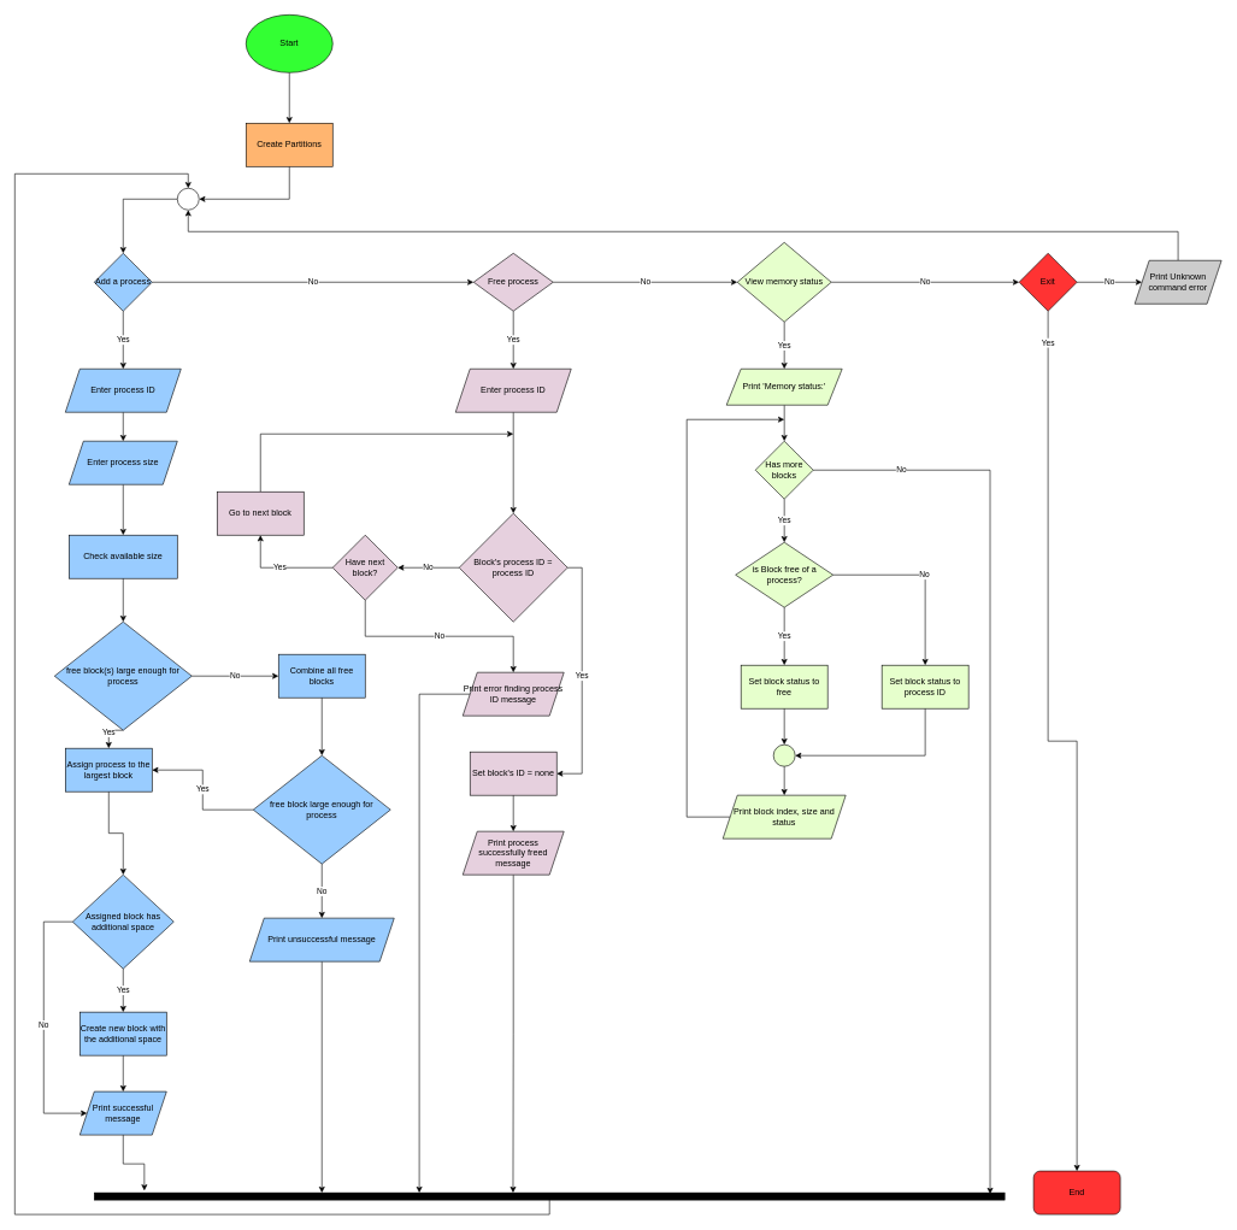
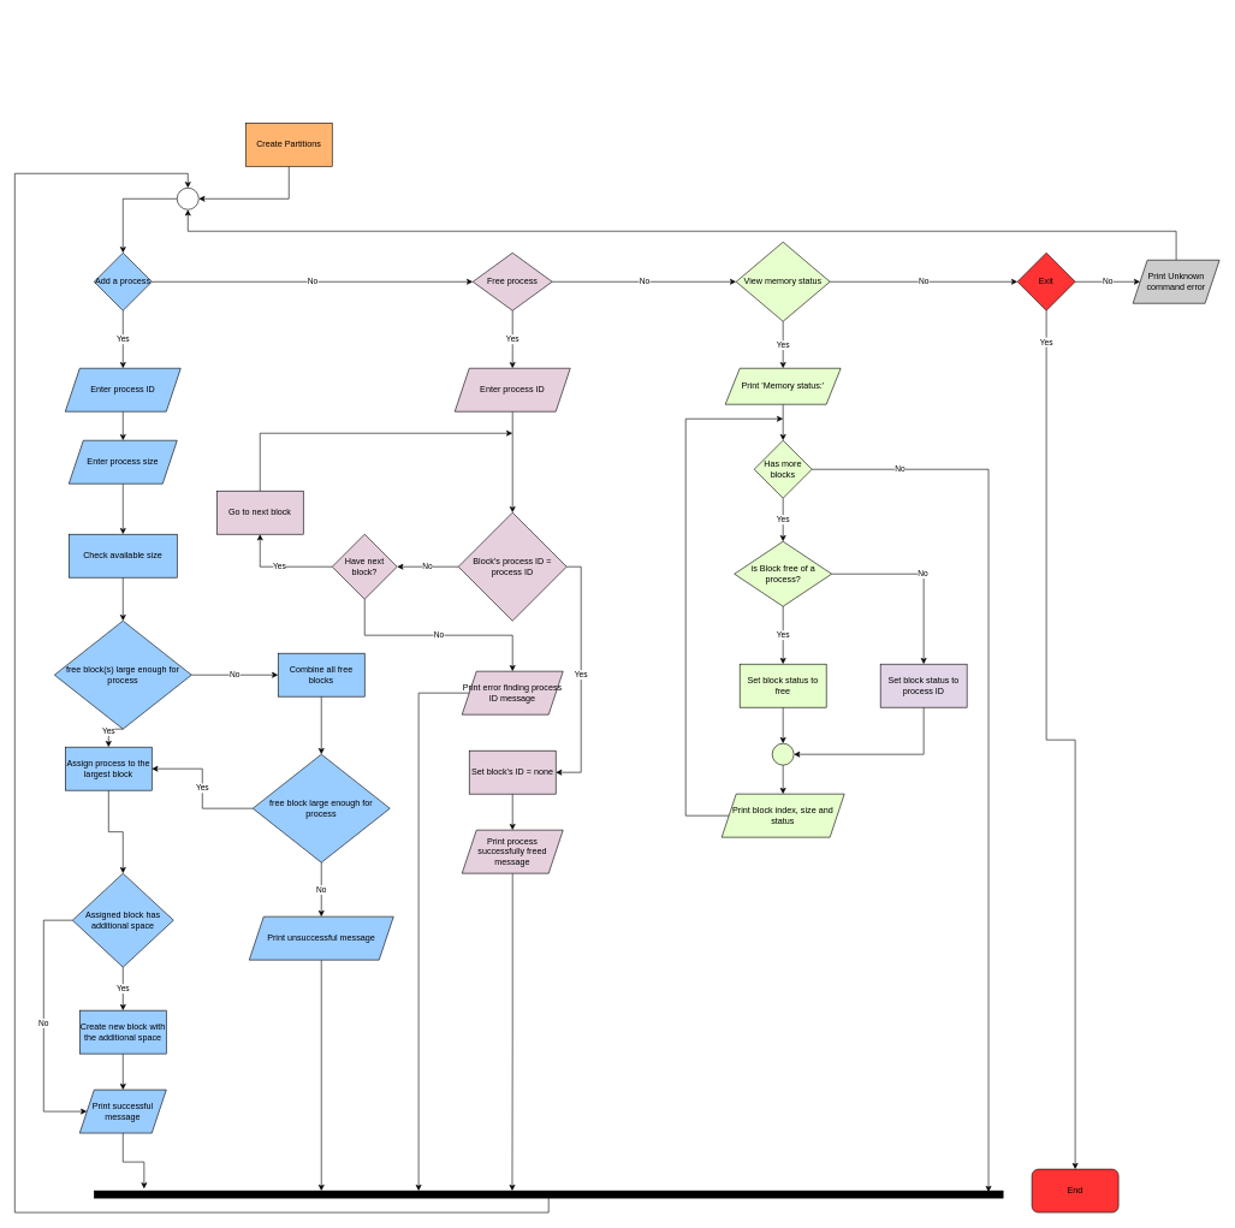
- <mxCell id="17" value="Start" style="ellipse;whiteSpace=wrap;html=1;fillColor=#33FF33;" vertex="1" parent="1"><mxGeometry x="340" y="20" width="120" height="80" as="geometry" /></mxCell>
- <mxCell id="16" style="edgeStyle=orthogonalEdgeStyle;rounded=0;orthogonalLoop=1;jettySize=auto;html=1;exitX=0.5;exitY=1;exitDx=0;exitDy=0;entryX=0.5;entryY=0;entryDx=0;entryDy=0;" edge="1" parent="1" source="17" target="15"><mxGeometry relative="1" as="geometry" /></mxCell>
- <mxCell id="71" value="Set block status to process ID" style="rounded=0;whiteSpace=wrap;html=1;fillColor=#E6FFCC;" vertex="1" parent="1"><mxGeometry x="1220" y="920" width="120" height="60" as="geometry" /></mxCell>
+ <mxCell id="71" value="Set block status to process ID" style="rounded=0;whiteSpace=wrap;html=1;fillColor=#e1d5e7;" vertex="1" parent="1"><mxGeometry x="1220" y="920" width="120" height="60" as="geometry" /></mxCell>
